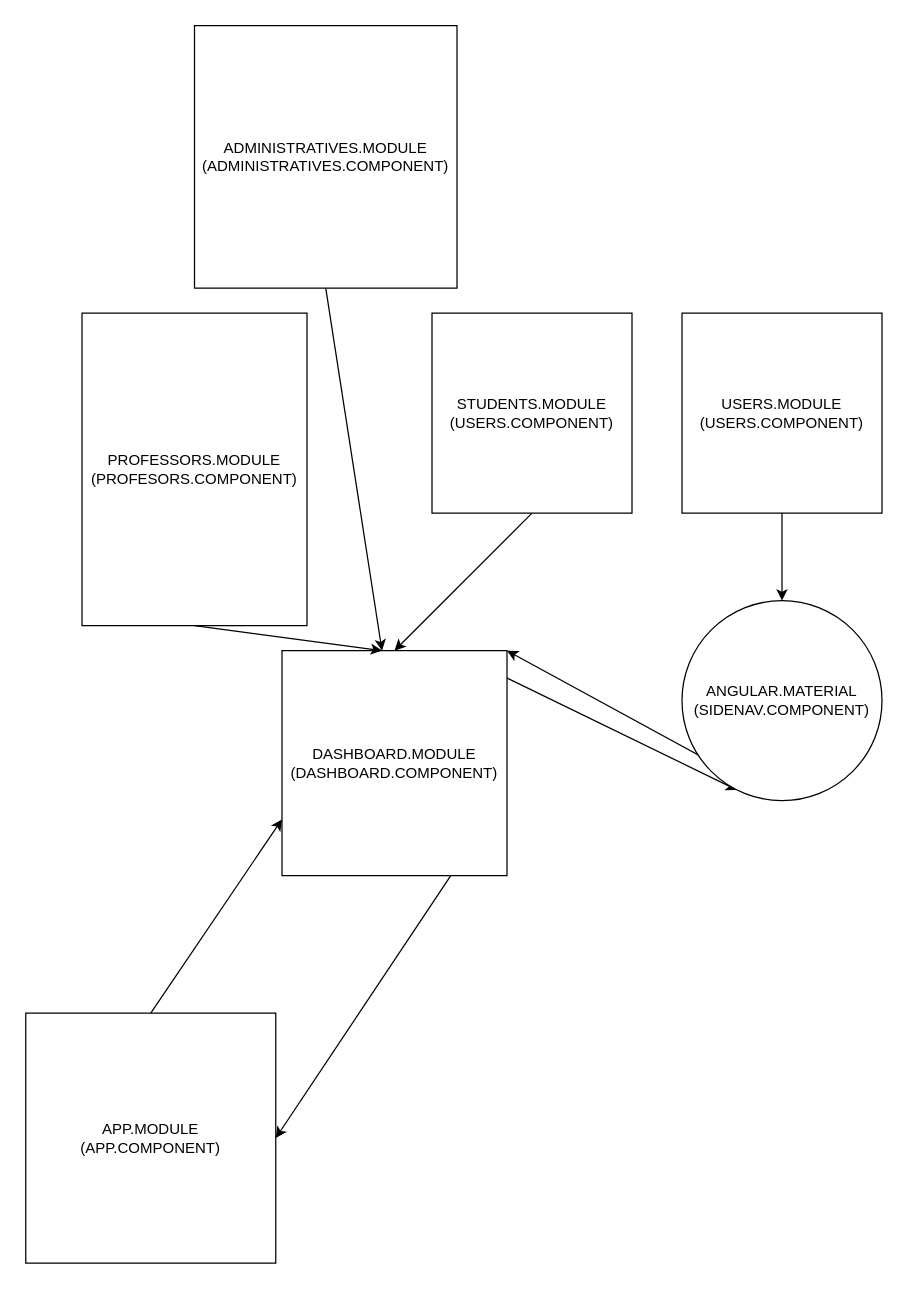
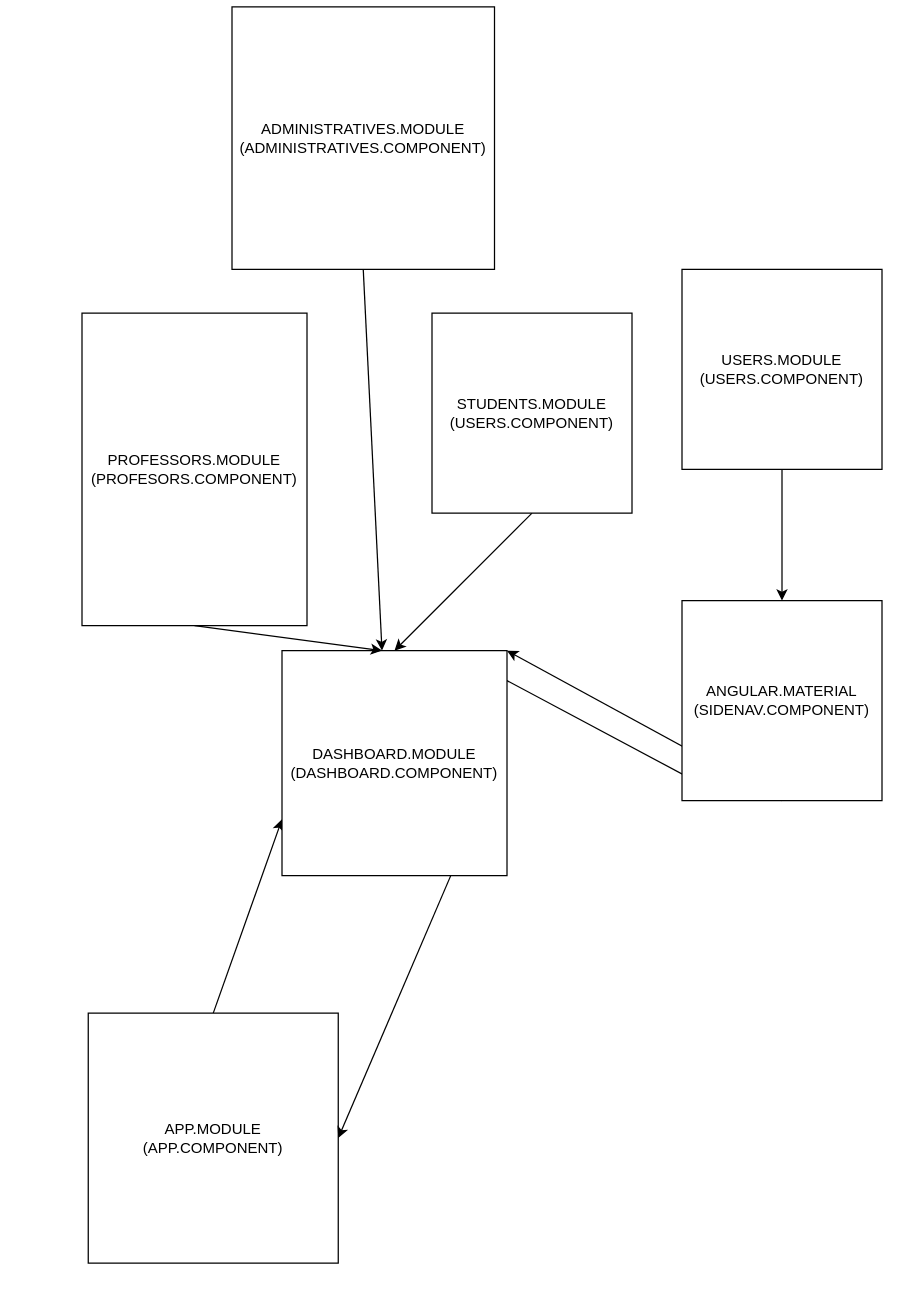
- <mxCell id="16" value="ADMINISTRATIVES.MODULE&lt;br&gt;(ADMINISTRATIVES.COMPONENT)" style="whiteSpace=wrap;html=1;aspect=fixed;" vertex="1" parent="1"><mxGeometry x="155" y="20" width="210" height="210" as="geometry" /></mxCell>
+ <mxCell id="16" value="ADMINISTRATIVES.MODULE&lt;br&gt;(ADMINISTRATIVES.COMPONENT)" style="whiteSpace=wrap;html=1;aspect=fixed;" vertex="1" parent="1"><mxGeometry x="185" y="5" width="210" height="210" as="geometry" /></mxCell>
- <mxCell id="10" value="USERS.MODULE&lt;br&gt;(USERS.COMPONENT)" style="whiteSpace=wrap;html=1;aspect=fixed;" parent="1" vertex="1"><mxGeometry x="545" y="250" width="160" height="160" as="geometry" /></mxCell>
+ <mxCell id="10" value="USERS.MODULE&lt;br&gt;(USERS.COMPONENT)" style="whiteSpace=wrap;html=1;aspect=fixed;" parent="1" vertex="1"><mxGeometry x="545" y="215" width="160" height="160" as="geometry" /></mxCell>
- <mxCell id="8" value="ANGULAR.MATERIAL&lt;br&gt;(SIDENAV.COMPONENT)" style="ellipse;whiteSpace=wrap;html=1;aspect=fixed;" parent="1" vertex="1"><mxGeometry x="545" y="480" width="160" height="160" as="geometry" /></mxCell>
+ <mxCell id="8" value="ANGULAR.MATERIAL&lt;br&gt;(SIDENAV.COMPONENT)" style="whiteSpace=wrap;html=1;aspect=fixed;" parent="1" vertex="1"><mxGeometry x="545" y="480" width="160" height="160" as="geometry" /></mxCell>
- <mxCell id="3" value="APP.MODULE&lt;br&gt;(APP.COMPONENT)" style="whiteSpace=wrap;html=1;aspect=fixed;" parent="1" vertex="1"><mxGeometry x="20" y="810" width="200" height="200" as="geometry" /></mxCell>
+ <mxCell id="3" value="APP.MODULE&lt;br&gt;(APP.COMPONENT)" style="whiteSpace=wrap;html=1;aspect=fixed;" parent="1" vertex="1"><mxGeometry x="70" y="810" width="200" height="200" as="geometry" /></mxCell>
